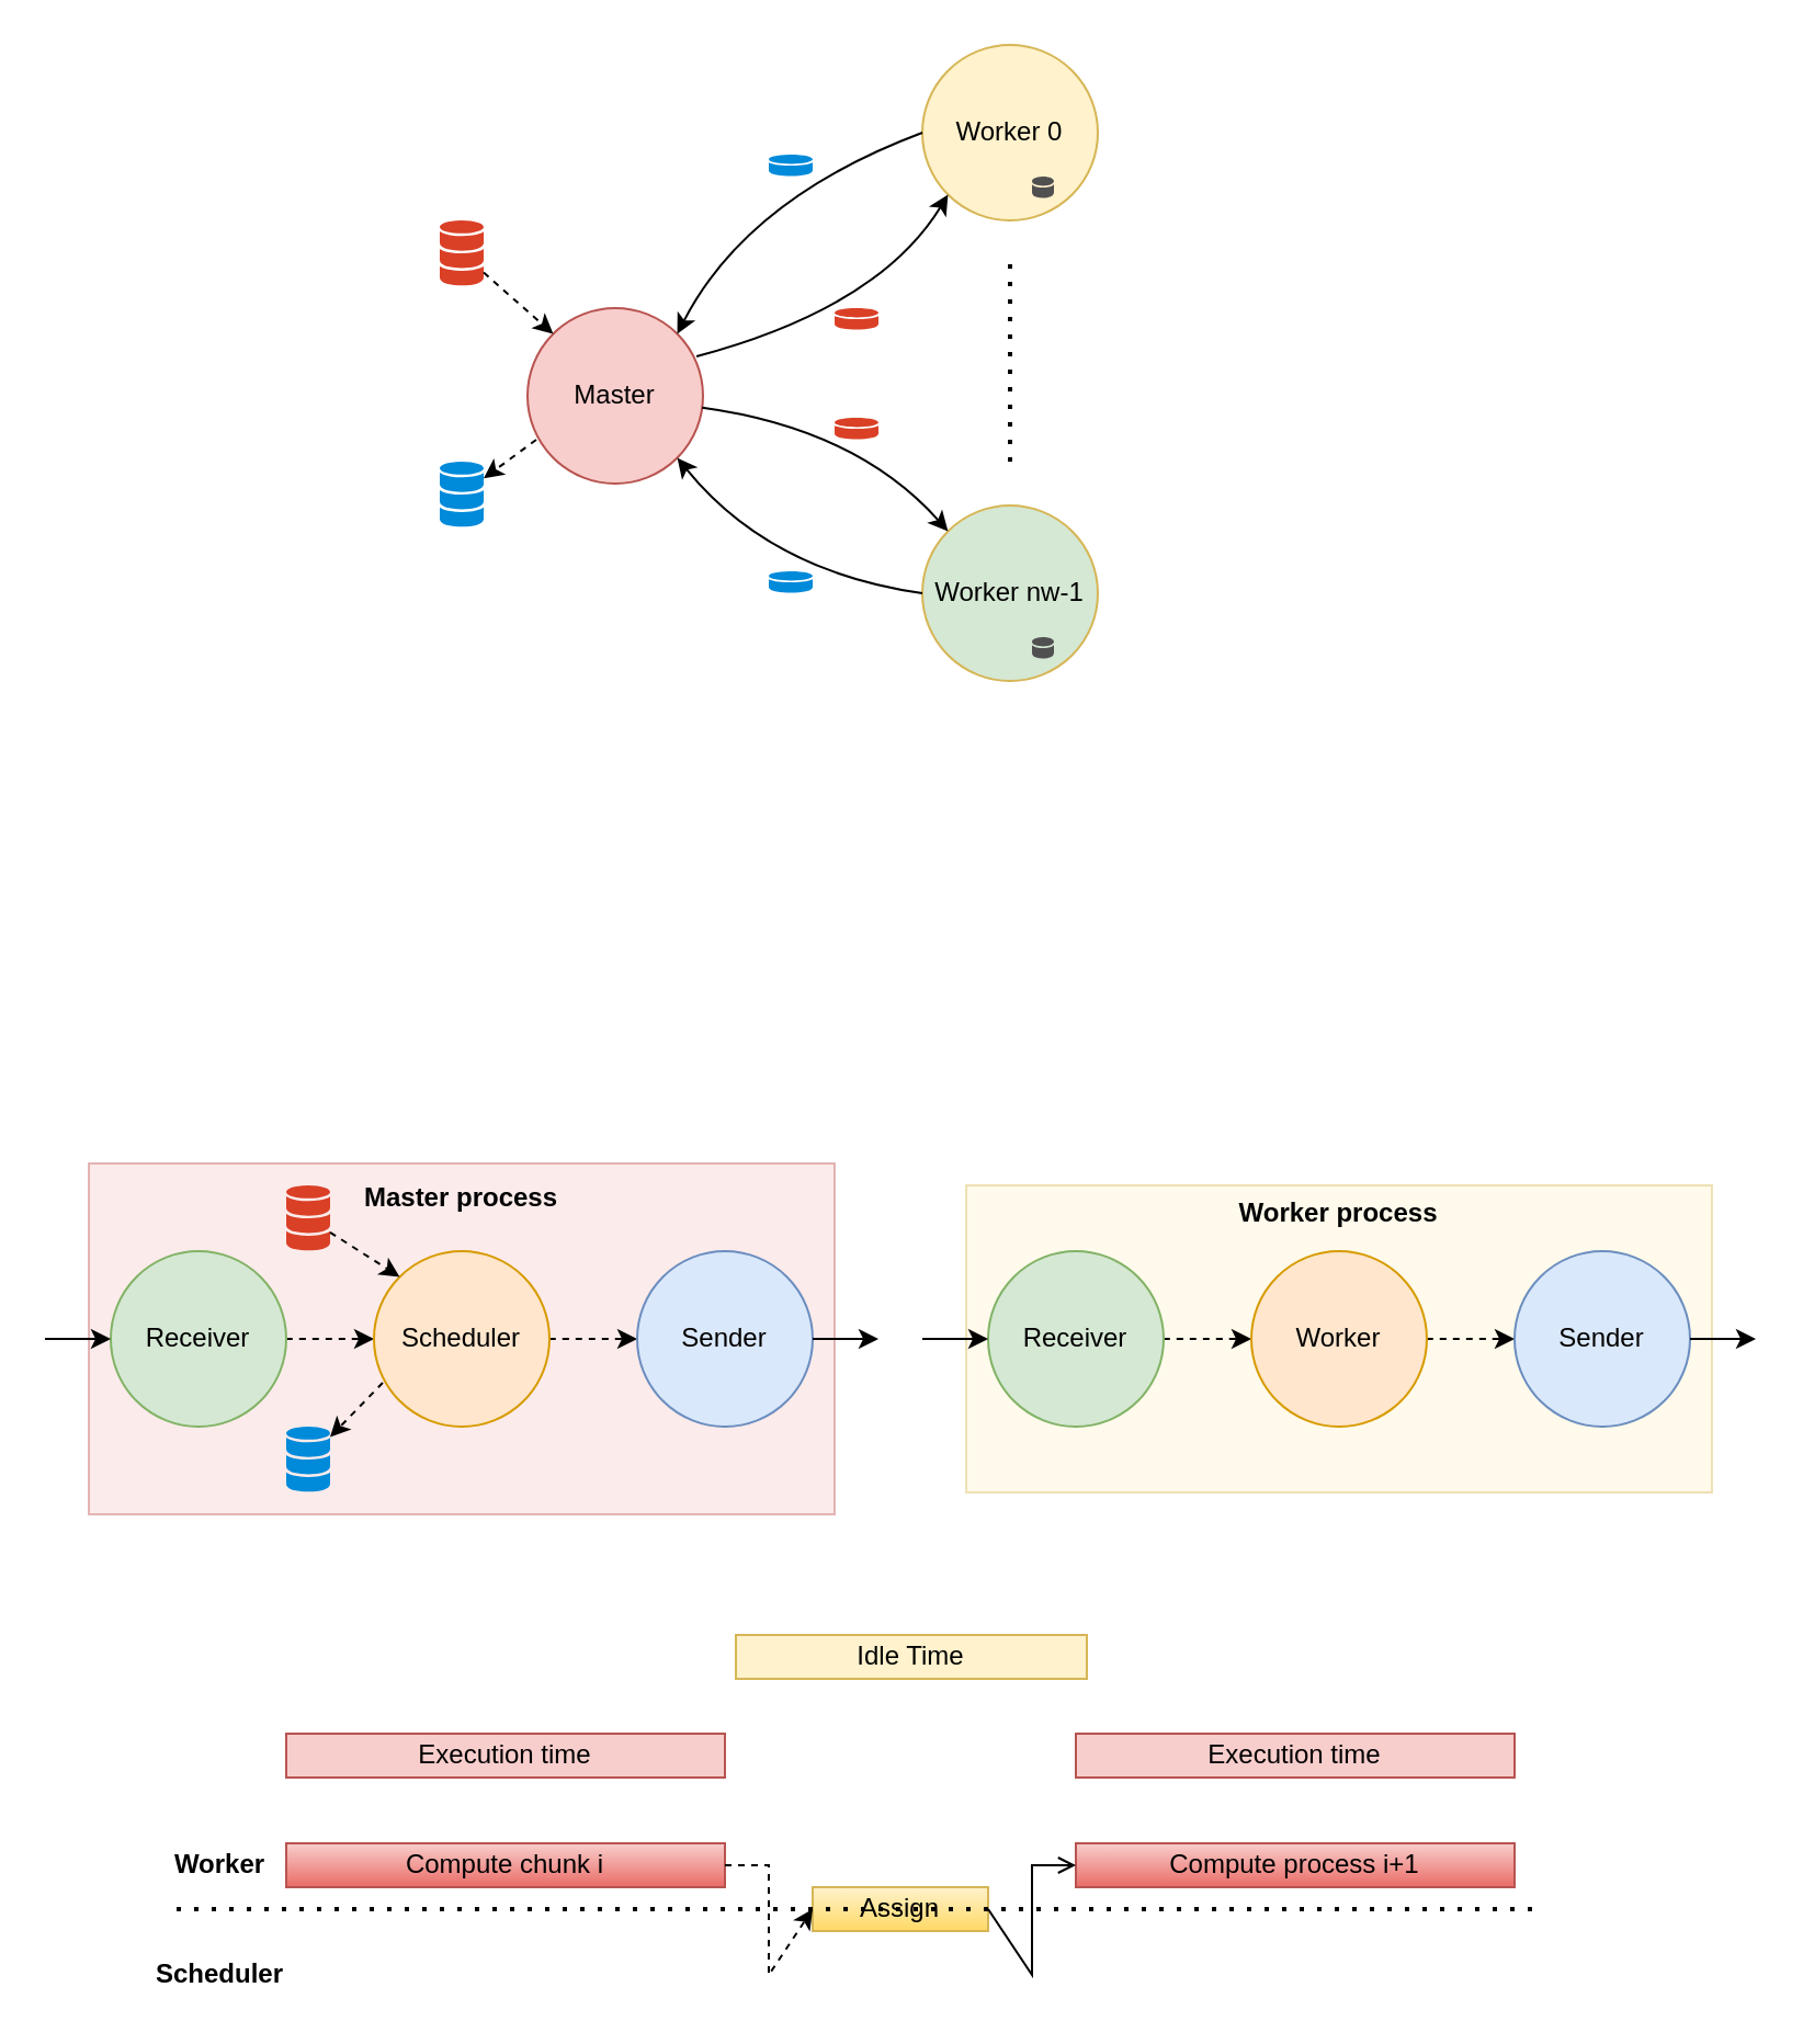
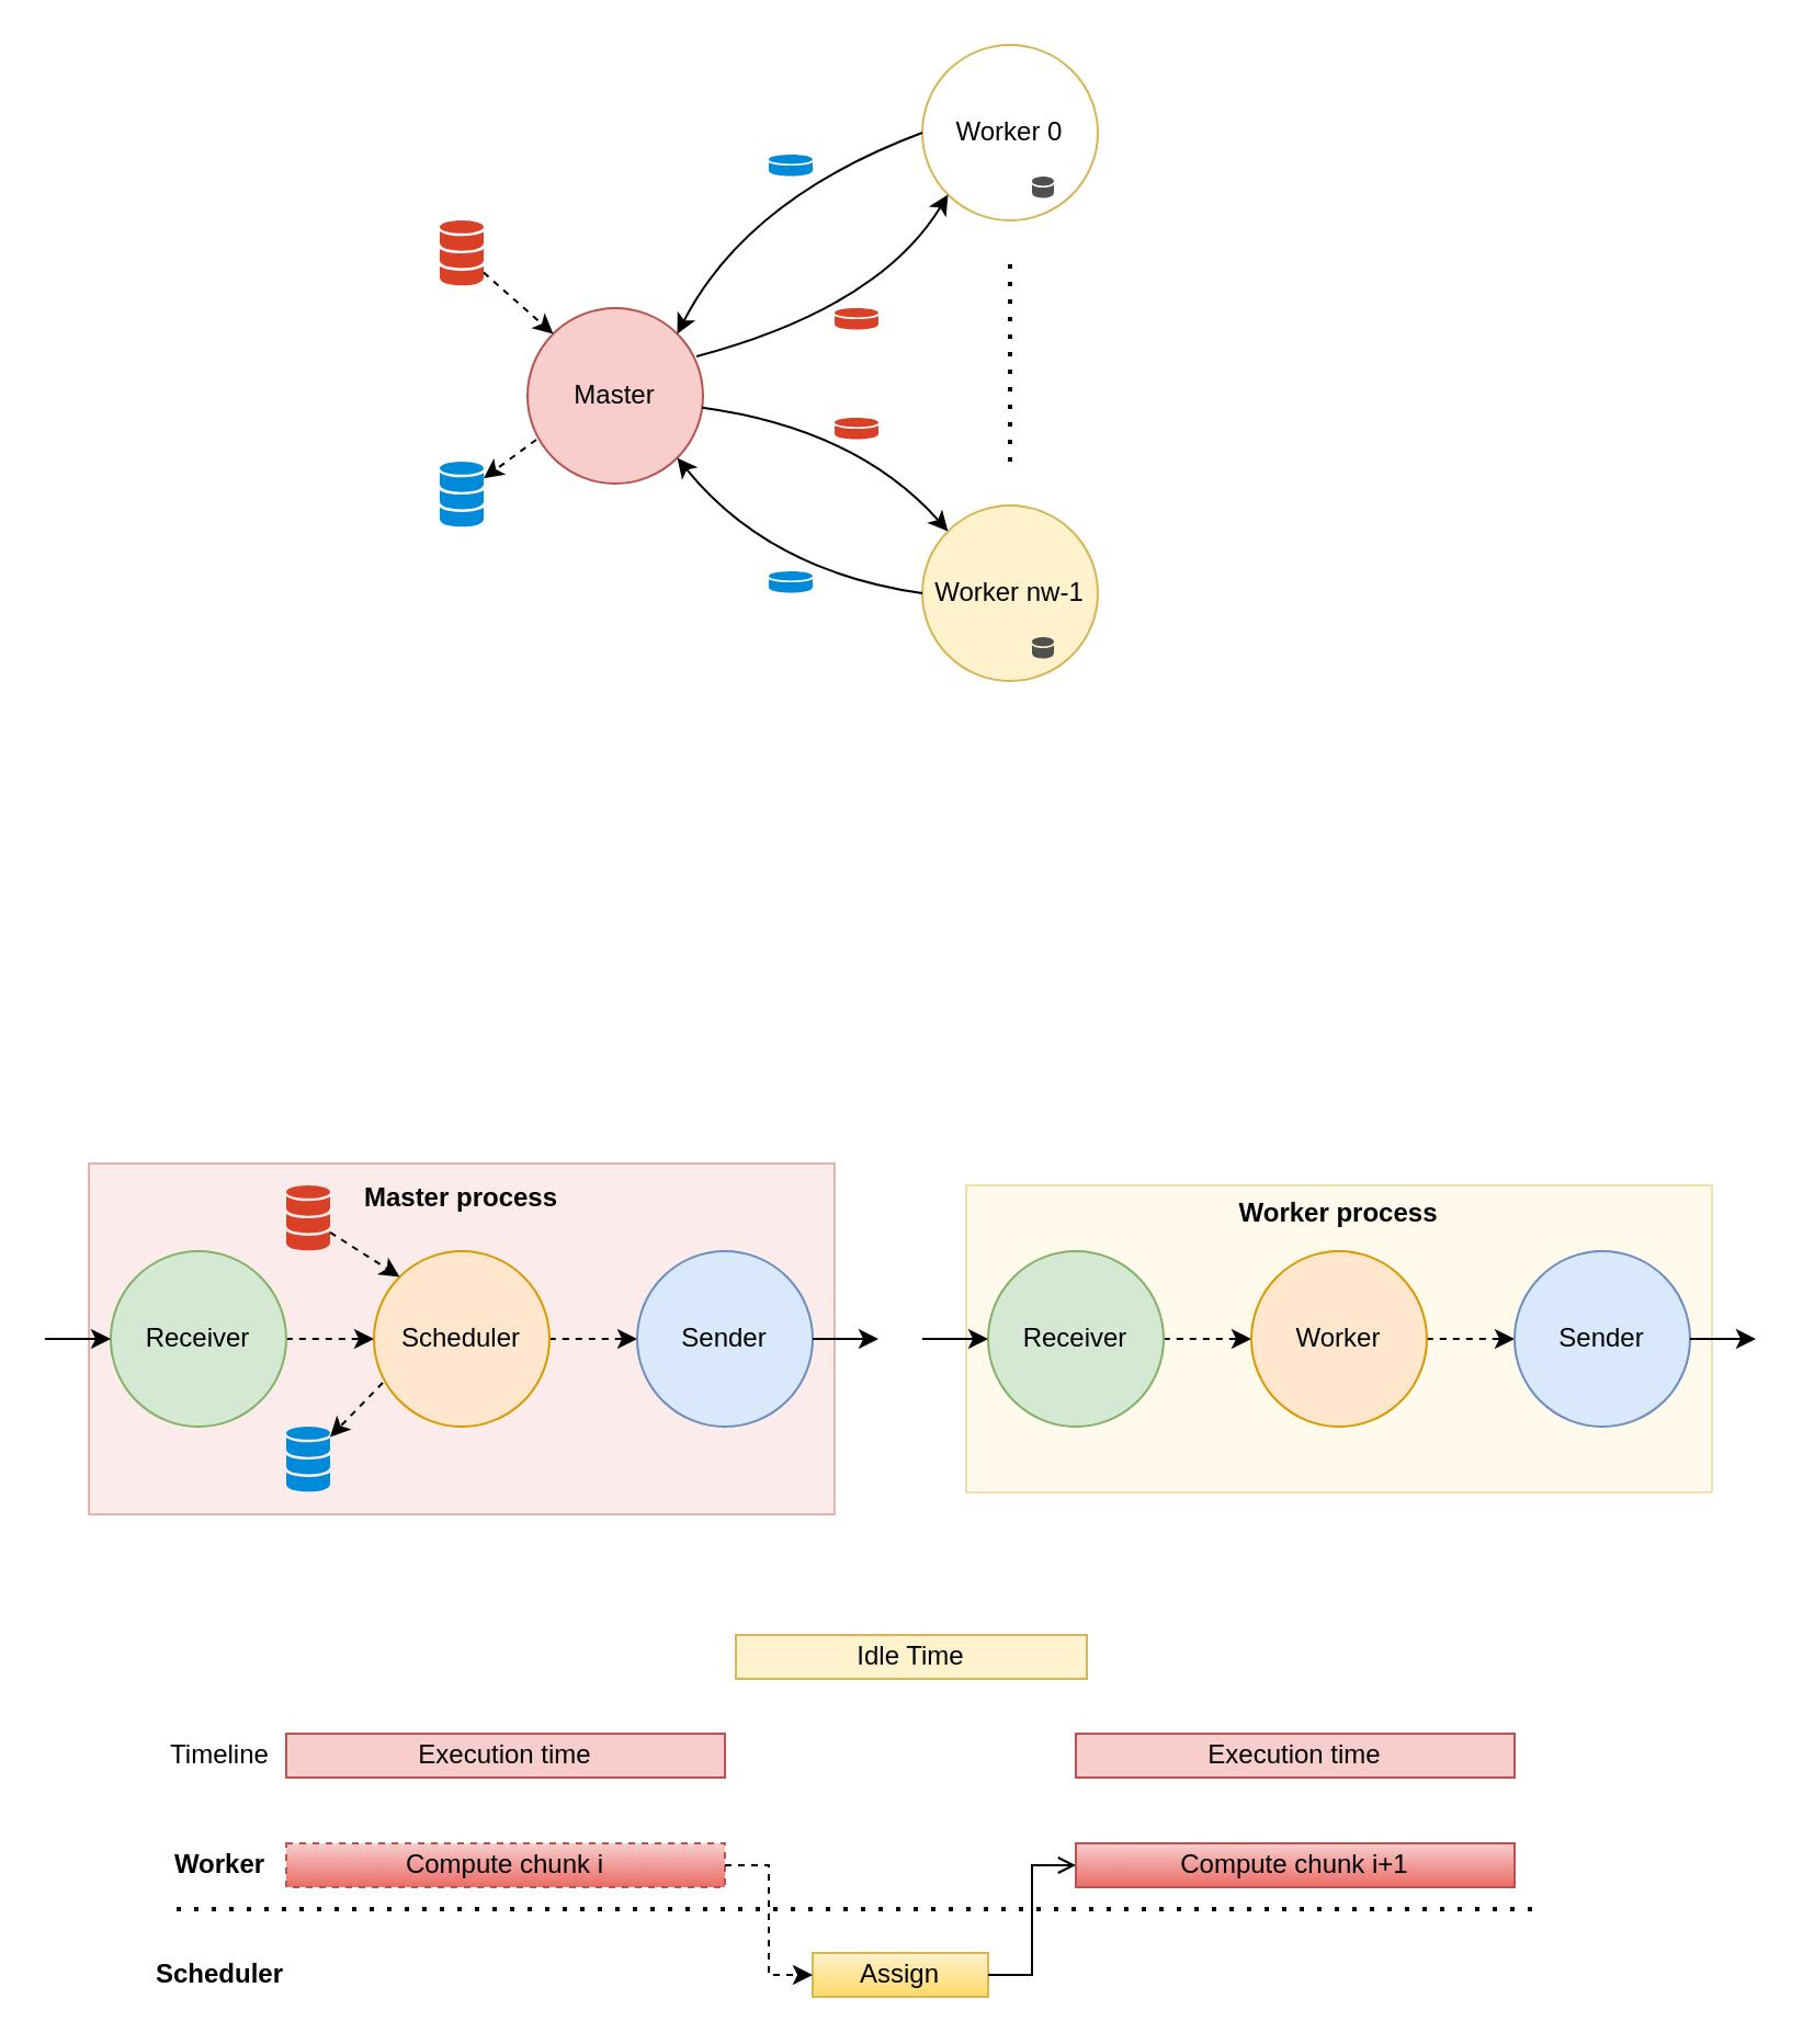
- <mxCell id="4" value="Worker 0" style="ellipse;whiteSpace=wrap;html=1;aspect=fixed;fillColor=#fff2cc;strokeColor=#d6b656;" vertex="1" parent="1"><mxGeometry x="420" y="20" width="80" height="80" as="geometry" /></mxCell>
+ <mxCell id="4" value="Worker 0" style="ellipse;whiteSpace=wrap;html=1;aspect=fixed;fillColor=#ffffff;strokeColor=#d6b656;" vertex="1" parent="1"><mxGeometry x="420" y="20" width="80" height="80" as="geometry" /></mxCell>
- <mxCell id="5" value="Worker nw-1" style="ellipse;whiteSpace=wrap;html=1;aspect=fixed;fillColor=#d5e8d4;strokeColor=#d6b656;" vertex="1" parent="1"><mxGeometry x="420" y="230" width="80" height="80" as="geometry" /></mxCell>
+ <mxCell id="5" value="Worker nw-1" style="ellipse;whiteSpace=wrap;html=1;aspect=fixed;fillColor=#fff2cc;strokeColor=#d6b656;" vertex="1" parent="1"><mxGeometry x="420" y="230" width="80" height="80" as="geometry" /></mxCell>
+ <mxCell id="46" value="Timeline" style="text;html=1;strokeColor=none;fillColor=none;align=center;verticalAlign=middle;whiteSpace=wrap;rounded=0;shadow=0;glass=0;sketch=0;" vertex="1" parent="1"><mxGeometry x="80" y="790" width="40" height="20" as="geometry" /></mxCell>
- <mxCell id="41" value="Compute chunk i" style="rounded=0;whiteSpace=wrap;html=1;shadow=0;glass=0;sketch=0;fillColor=#f8cecc;strokeColor=#b85450;gradientColor=#ea6b66;" vertex="1" parent="1"><mxGeometry x="130" y="840" width="200" height="20" as="geometry" /></mxCell>
+ <mxCell id="41" value="Compute chunk i" style="rounded=0;whiteSpace=wrap;html=1;shadow=0;glass=0;sketch=0;fillColor=#f8cecc;strokeColor=#b85450;gradientColor=#ea6b66;dashed=1;" vertex="1" parent="1"><mxGeometry x="130" y="840" width="200" height="20" as="geometry" /></mxCell>
- <mxCell id="42" value="Compute process i+1" style="rounded=0;whiteSpace=wrap;html=1;shadow=0;glass=0;sketch=0;fillColor=#f8cecc;strokeColor=#b85450;gradientColor=#ea6b66;" vertex="1" parent="1"><mxGeometry x="490" y="840" width="200" height="20" as="geometry" /></mxCell>
+ <mxCell id="42" value="Compute chunk i+1" style="rounded=0;whiteSpace=wrap;html=1;shadow=0;glass=0;sketch=0;fillColor=#f8cecc;strokeColor=#b85450;gradientColor=#ea6b66;" vertex="1" parent="1"><mxGeometry x="490" y="840" width="200" height="20" as="geometry" /></mxCell>
- <mxCell id="43" value="Assign" style="rounded=0;whiteSpace=wrap;html=1;shadow=0;glass=0;sketch=0;fillColor=#fff2cc;strokeColor=#d6b656;gradientColor=#ffd966;" vertex="1" parent="1"><mxGeometry x="370" y="860" width="80" height="20" as="geometry" /></mxCell>
+ <mxCell id="43" value="Assign" style="rounded=0;whiteSpace=wrap;html=1;shadow=0;glass=0;sketch=0;fillColor=#fff2cc;strokeColor=#d6b656;gradientColor=#ffd966;" vertex="1" parent="1"><mxGeometry x="370" y="890" width="80" height="20" as="geometry" /></mxCell>
